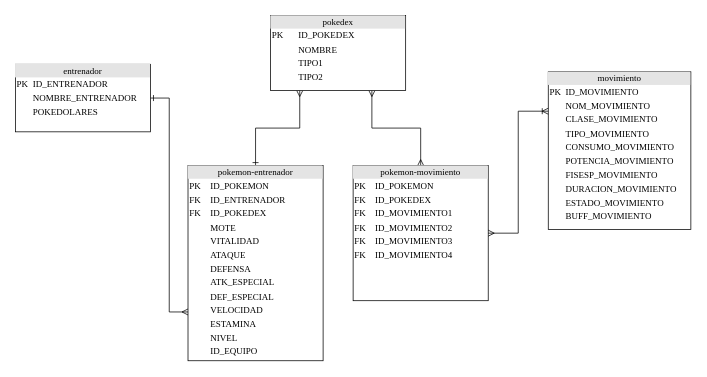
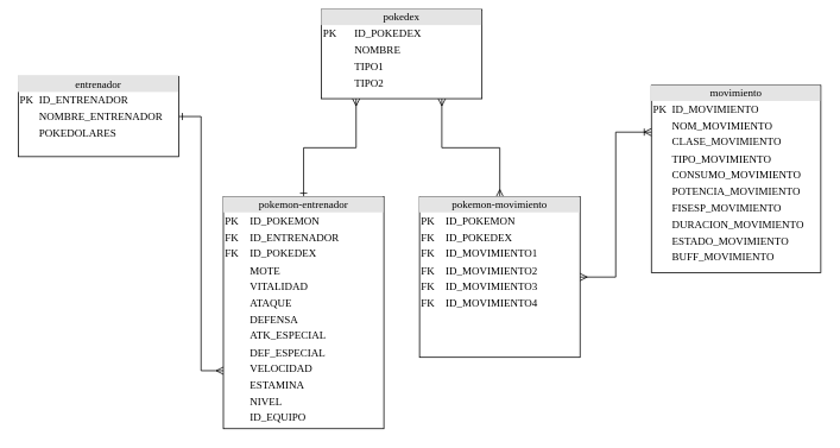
- <mxCell id="4" value="&lt;div style=&quot;text-align: center; box-sizing: border-box; width: 100%; background: rgb(228, 228, 228); padding: 2px;&quot;&gt;pokedex&lt;/div&gt;&lt;table style=&quot;width: 100% ; font-size: 1em&quot; cellpadding=&quot;2&quot; cellspacing=&quot;0&quot;&gt;&lt;tbody&gt;&lt;tr&gt;&lt;td&gt;PK&lt;/td&gt;&lt;td&gt;ID_POKEDEX&lt;/td&gt;&lt;/tr&gt;&lt;tr&gt;&lt;td&gt;&lt;br&gt;&lt;/td&gt;&lt;td&gt;NOMBRE&lt;/td&gt;&lt;/tr&gt;&lt;tr&gt;&lt;td&gt;&lt;/td&gt;&lt;td&gt;TIPO1&lt;/td&gt;&lt;/tr&gt;&lt;tr&gt;&lt;td&gt;&lt;br&gt;&lt;/td&gt;&lt;td&gt;TIPO2&lt;/td&gt;&lt;/tr&gt;&lt;tr&gt;&lt;td&gt;&lt;br&gt;&lt;/td&gt;&lt;td&gt;&lt;br&gt;&lt;/td&gt;&lt;/tr&gt;&lt;tr&gt;&lt;td&gt;&lt;br&gt;&lt;/td&gt;&lt;td&gt;&lt;br&gt;&lt;/td&gt;&lt;/tr&gt;&lt;/tbody&gt;&lt;/table&gt;" style="verticalAlign=top;align=left;overflow=fill;html=1;rounded=0;shadow=0;comic=0;labelBackgroundColor=none;strokeWidth=1;fontFamily=Verdana;fontSize=12" parent="1" vertex="1"><mxGeometry x="360" y="20" width="180" height="100" as="geometry" /></mxCell>
+ <mxCell id="4" value="&lt;div style=&quot;text-align: center; box-sizing: border-box; width: 100%; background: rgb(228, 228, 228); padding: 2px;&quot;&gt;pokedex&lt;/div&gt;&lt;table style=&quot;width: 100% ; font-size: 1em&quot; cellpadding=&quot;2&quot; cellspacing=&quot;0&quot;&gt;&lt;tbody&gt;&lt;tr&gt;&lt;td&gt;PK&lt;/td&gt;&lt;td&gt;ID_POKEDEX&lt;/td&gt;&lt;/tr&gt;&lt;tr&gt;&lt;td&gt;&lt;br&gt;&lt;/td&gt;&lt;td&gt;NOMBRE&lt;/td&gt;&lt;/tr&gt;&lt;tr&gt;&lt;td&gt;&lt;/td&gt;&lt;td&gt;TIPO1&lt;/td&gt;&lt;/tr&gt;&lt;tr&gt;&lt;td&gt;&lt;br&gt;&lt;/td&gt;&lt;td&gt;TIPO2&lt;/td&gt;&lt;/tr&gt;&lt;tr&gt;&lt;td&gt;&lt;br&gt;&lt;/td&gt;&lt;td&gt;&lt;br&gt;&lt;/td&gt;&lt;/tr&gt;&lt;tr&gt;&lt;td&gt;&lt;br&gt;&lt;/td&gt;&lt;td&gt;&lt;br&gt;&lt;/td&gt;&lt;/tr&gt;&lt;/tbody&gt;&lt;/table&gt;" style="verticalAlign=top;align=left;overflow=fill;html=1;rounded=0;shadow=0;comic=0;labelBackgroundColor=none;strokeWidth=1;fontFamily=Verdana;fontSize=12" parent="1" vertex="1"><mxGeometry x="360" y="10" width="180" height="100" as="geometry" /></mxCell>
